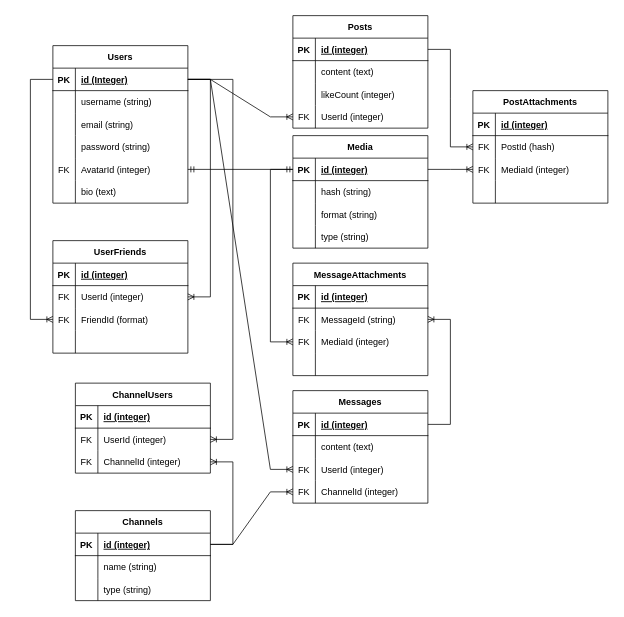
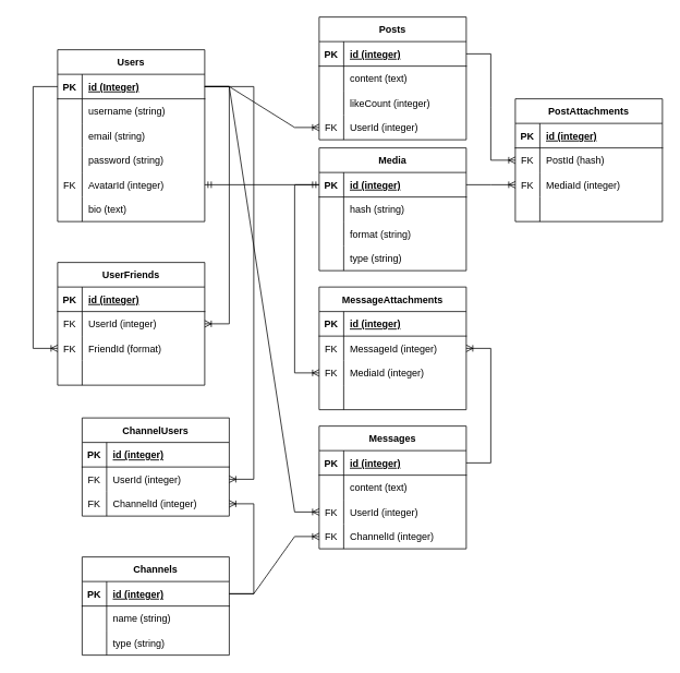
- <mxCell id="119" value="MessageId (string)" style="shape=partialRectangle;connectable=0;fillColor=none;top=0;left=0;bottom=0;right=0;align=left;spacingLeft=6;overflow=hidden;" parent="117" vertex="1"><mxGeometry x="30" width="150" height="30" as="geometry"><mxRectangle width="150" height="30" as="alternateBounds" /></mxGeometry></mxCell>
+ <mxCell id="119" value="MessageId (integer)" style="shape=partialRectangle;connectable=0;fillColor=none;top=0;left=0;bottom=0;right=0;align=left;spacingLeft=6;overflow=hidden;" parent="117" vertex="1"><mxGeometry x="30" width="150" height="30" as="geometry"><mxRectangle width="150" height="30" as="alternateBounds" /></mxGeometry></mxCell>
